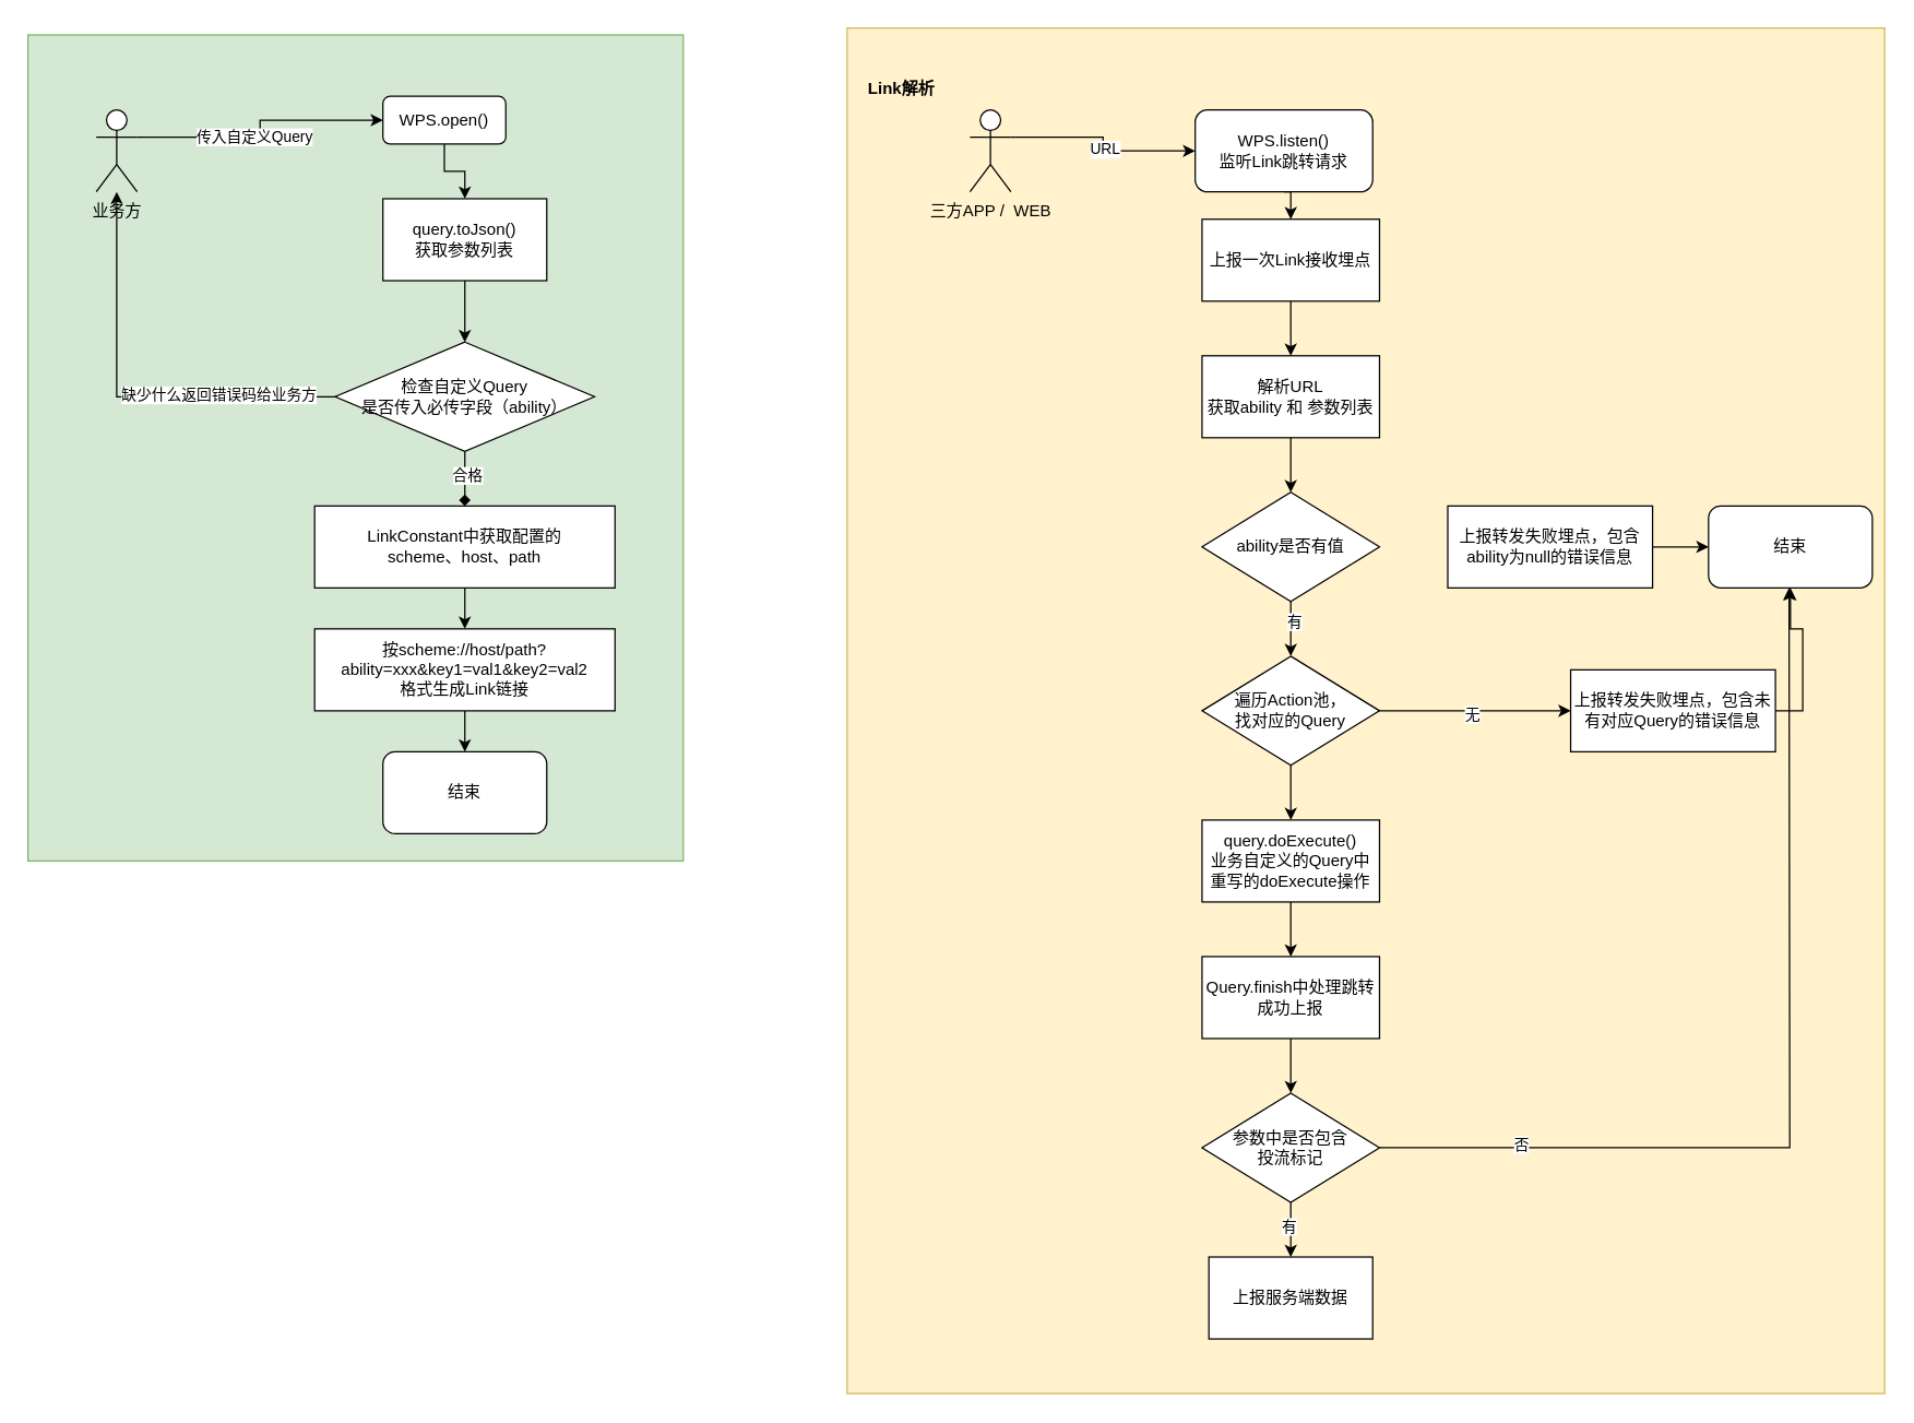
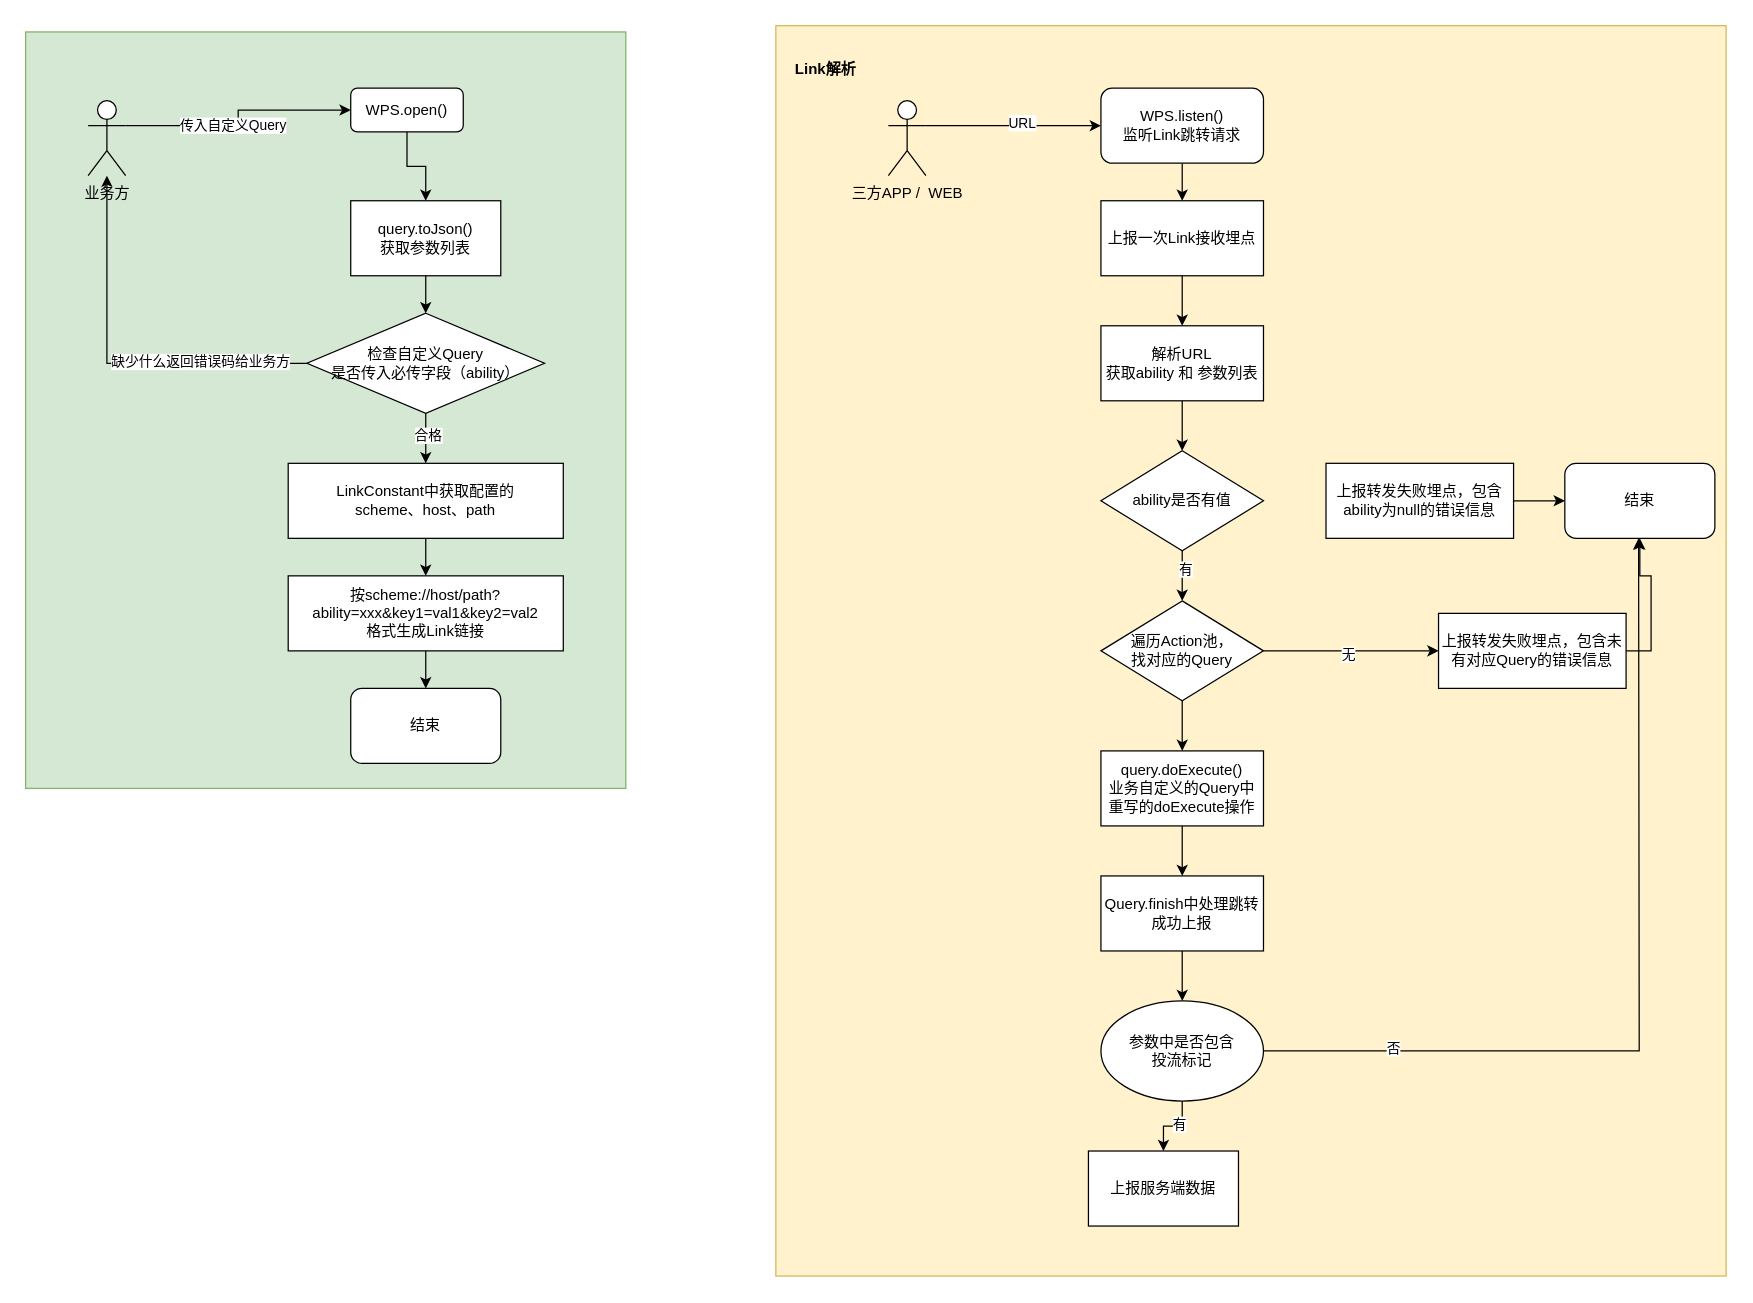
- <mxCell id="21" value="&lt;b&gt;Link解析&lt;/b&gt;" style="text;html=1;align=center;verticalAlign=middle;whiteSpace=wrap;rounded=0;" vertex="1" parent="1"><mxGeometry x="630" y="50" width="60" height="30" as="geometry" /></mxCell>
+ <mxCell id="21" value="&lt;b&gt;Link解析&lt;/b&gt;" style="text;html=1;align=center;verticalAlign=middle;whiteSpace=wrap;rounded=0;" vertex="1" parent="1"><mxGeometry x="630" y="40" width="60" height="30" as="geometry" /></mxCell>
- <mxCell id="26" value="WPS.listen()&lt;div&gt;监听Link跳转请求&lt;/div&gt;" style="rounded=1;whiteSpace=wrap;html=1;" vertex="1" parent="1"><mxGeometry x="875" y="80" width="130" height="60" as="geometry" /></mxCell>
+ <mxCell id="26" value="WPS.listen()&lt;div&gt;监听Link跳转请求&lt;/div&gt;" style="rounded=1;whiteSpace=wrap;html=1;" vertex="1" parent="1"><mxGeometry x="880" y="70" width="130" height="60" as="geometry" /></mxCell>
- <mxCell id="10" value="query.toJson()&lt;div&gt;获取参数列表&lt;/div&gt;" style="rounded=0;whiteSpace=wrap;html=1;" vertex="1" parent="1"><mxGeometry x="280" y="145" width="120" height="60" as="geometry" /></mxCell>
+ <mxCell id="10" value="query.toJson()&lt;div&gt;获取参数列表&lt;/div&gt;" style="rounded=0;whiteSpace=wrap;html=1;" vertex="1" parent="1"><mxGeometry x="280" y="160" width="120" height="60" as="geometry" /></mxCell>
- <mxCell id="13" style="edgeStyle=orthogonalEdgeStyle;rounded=0;orthogonalLoop=1;jettySize=auto;html=1;exitX=0.5;exitY=1;exitDx=0;exitDy=0;entryX=0.5;entryY=0;entryDx=0;entryDy=0;endArrow=diamond;" edge="1" parent="1" source="17" target="12"><mxGeometry relative="1" as="geometry" /></mxCell>
+ <mxCell id="13" style="edgeStyle=orthogonalEdgeStyle;rounded=0;orthogonalLoop=1;jettySize=auto;html=1;exitX=0.5;exitY=1;exitDx=0;exitDy=0;entryX=0.5;entryY=0;entryDx=0;entryDy=0;" edge="1" parent="1" source="17" target="12"><mxGeometry relative="1" as="geometry" /></mxCell>
- <mxCell id="51" value="参数中是否包含&lt;div&gt;投流标记&lt;/div&gt;" style="rhombus;whiteSpace=wrap;html=1;" vertex="1" parent="1"><mxGeometry x="880" y="800" width="130" height="80" as="geometry" /></mxCell>
+ <mxCell id="51" value="参数中是否包含&lt;div&gt;投流标记&lt;/div&gt;" style="ellipse;whiteSpace=wrap;html=1;" vertex="1" parent="1"><mxGeometry x="880" y="800" width="130" height="80" as="geometry" /></mxCell>
- <mxCell id="52" value="上报服务端数据" style="rounded=0;whiteSpace=wrap;html=1;" vertex="1" parent="1"><mxGeometry x="885" y="920" width="120" height="60" as="geometry" /></mxCell>
+ <mxCell id="52" value="上报服务端数据" style="rounded=0;whiteSpace=wrap;html=1;" vertex="1" parent="1"><mxGeometry x="870" y="920" width="120" height="60" as="geometry" /></mxCell>
